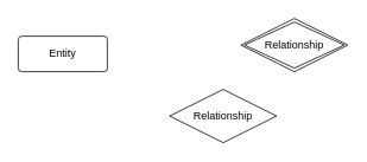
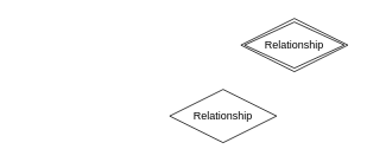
- <mxCell id="2" value="Entity" style="rounded=1;arcSize=10;whiteSpace=wrap;html=1;align=center;" vertex="1" parent="1"><mxGeometry x="20" y="40" width="100" height="40" as="geometry" /></mxCell>
